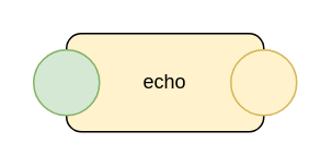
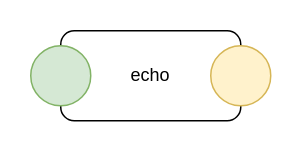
- <mxCell id="2" value="echo" style="rounded=1;whiteSpace=wrap;html=1;fillColor=#fff2cc;" parent="1" vertex="1"><mxGeometry x="40" y="20" width="120" height="60" as="geometry" /></mxCell>
+ <mxCell id="2" value="echo" style="rounded=1;whiteSpace=wrap;html=1;" parent="1" vertex="1"><mxGeometry x="40" y="20" width="120" height="60" as="geometry" /></mxCell>
